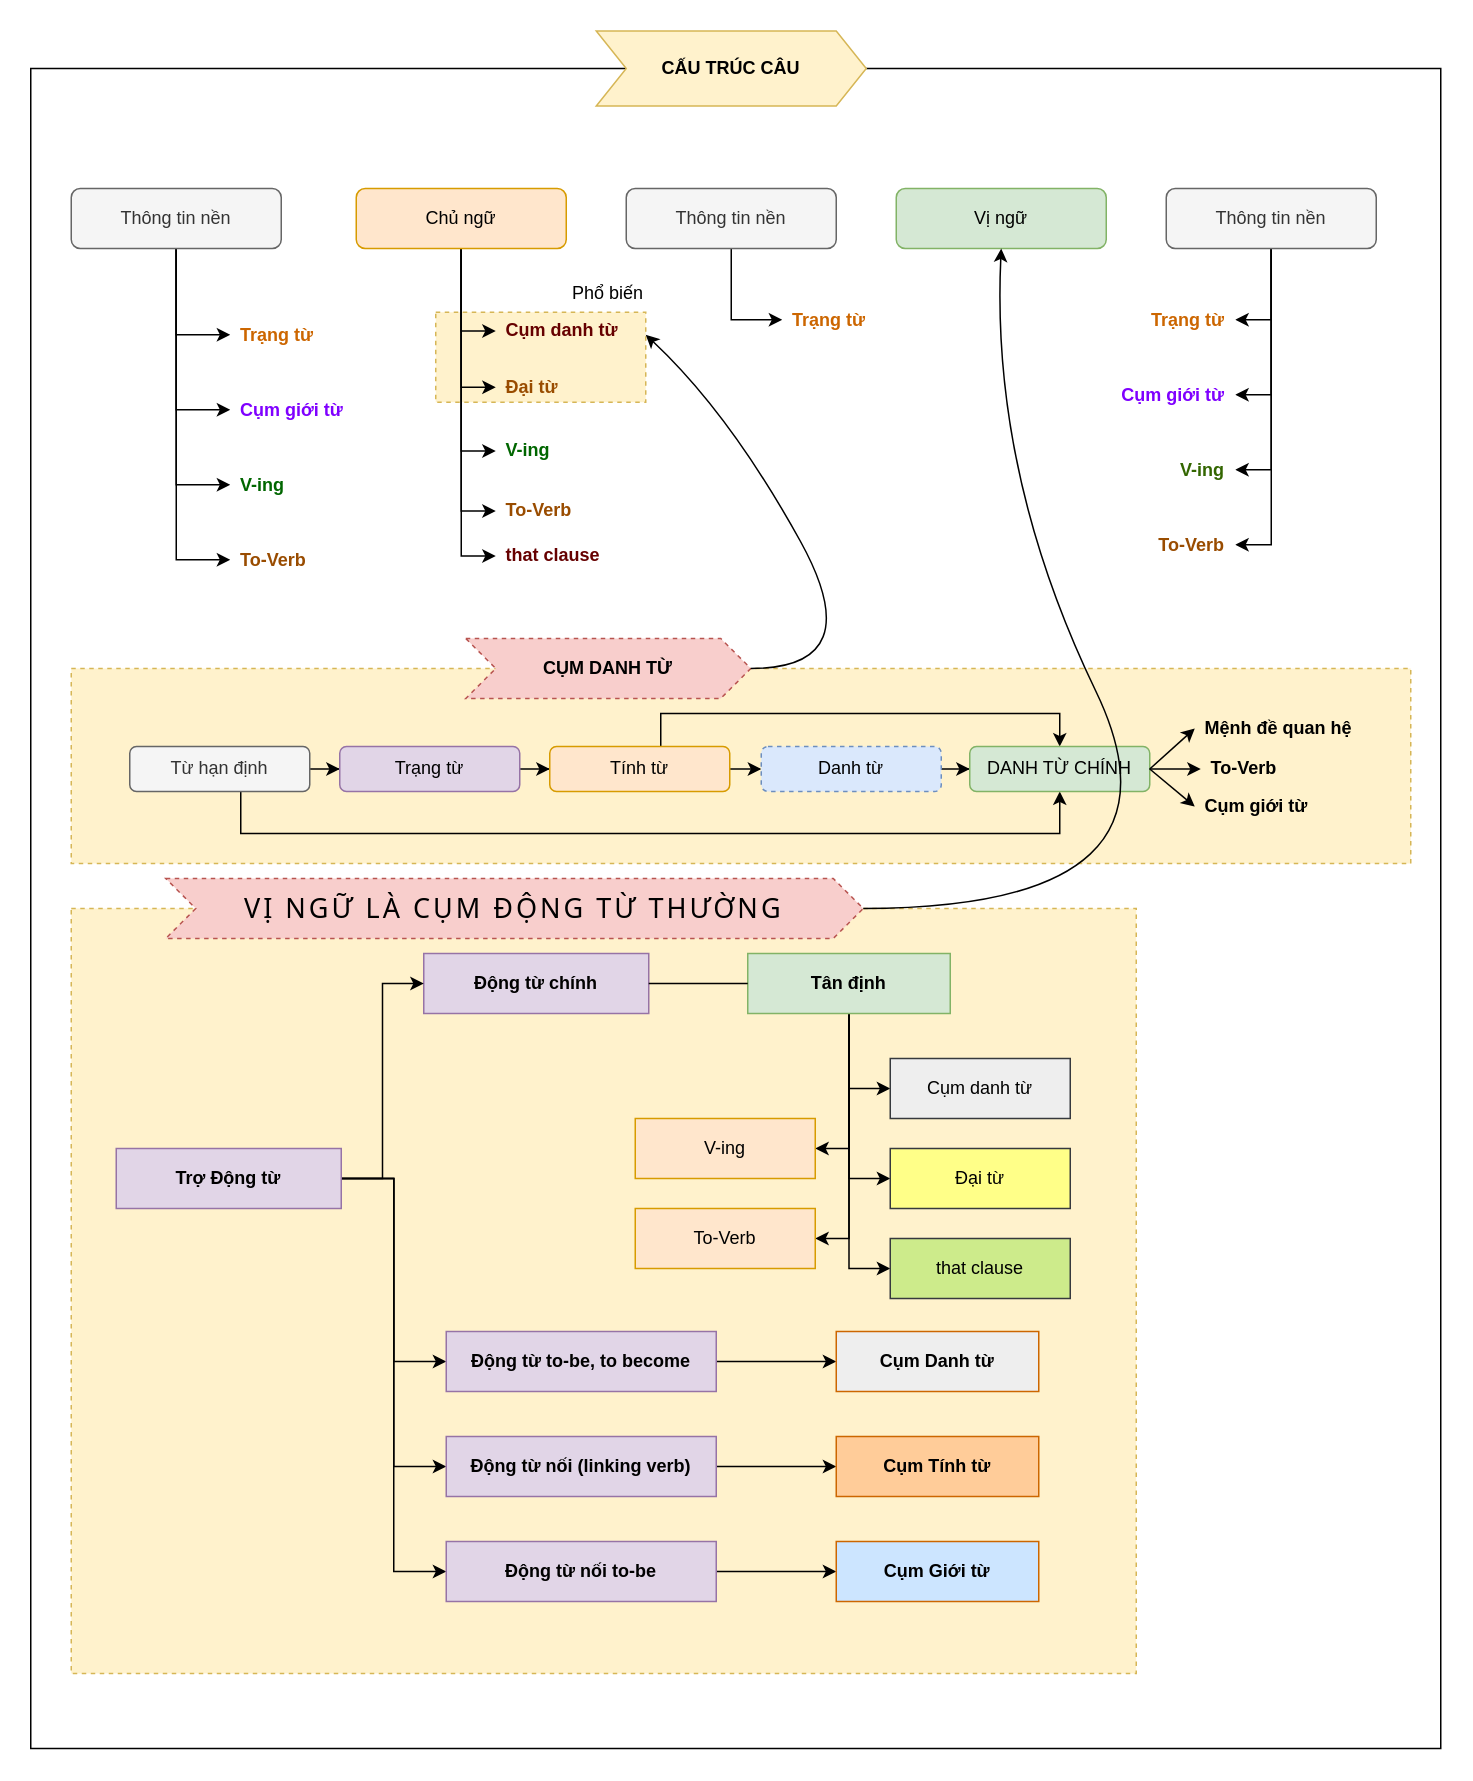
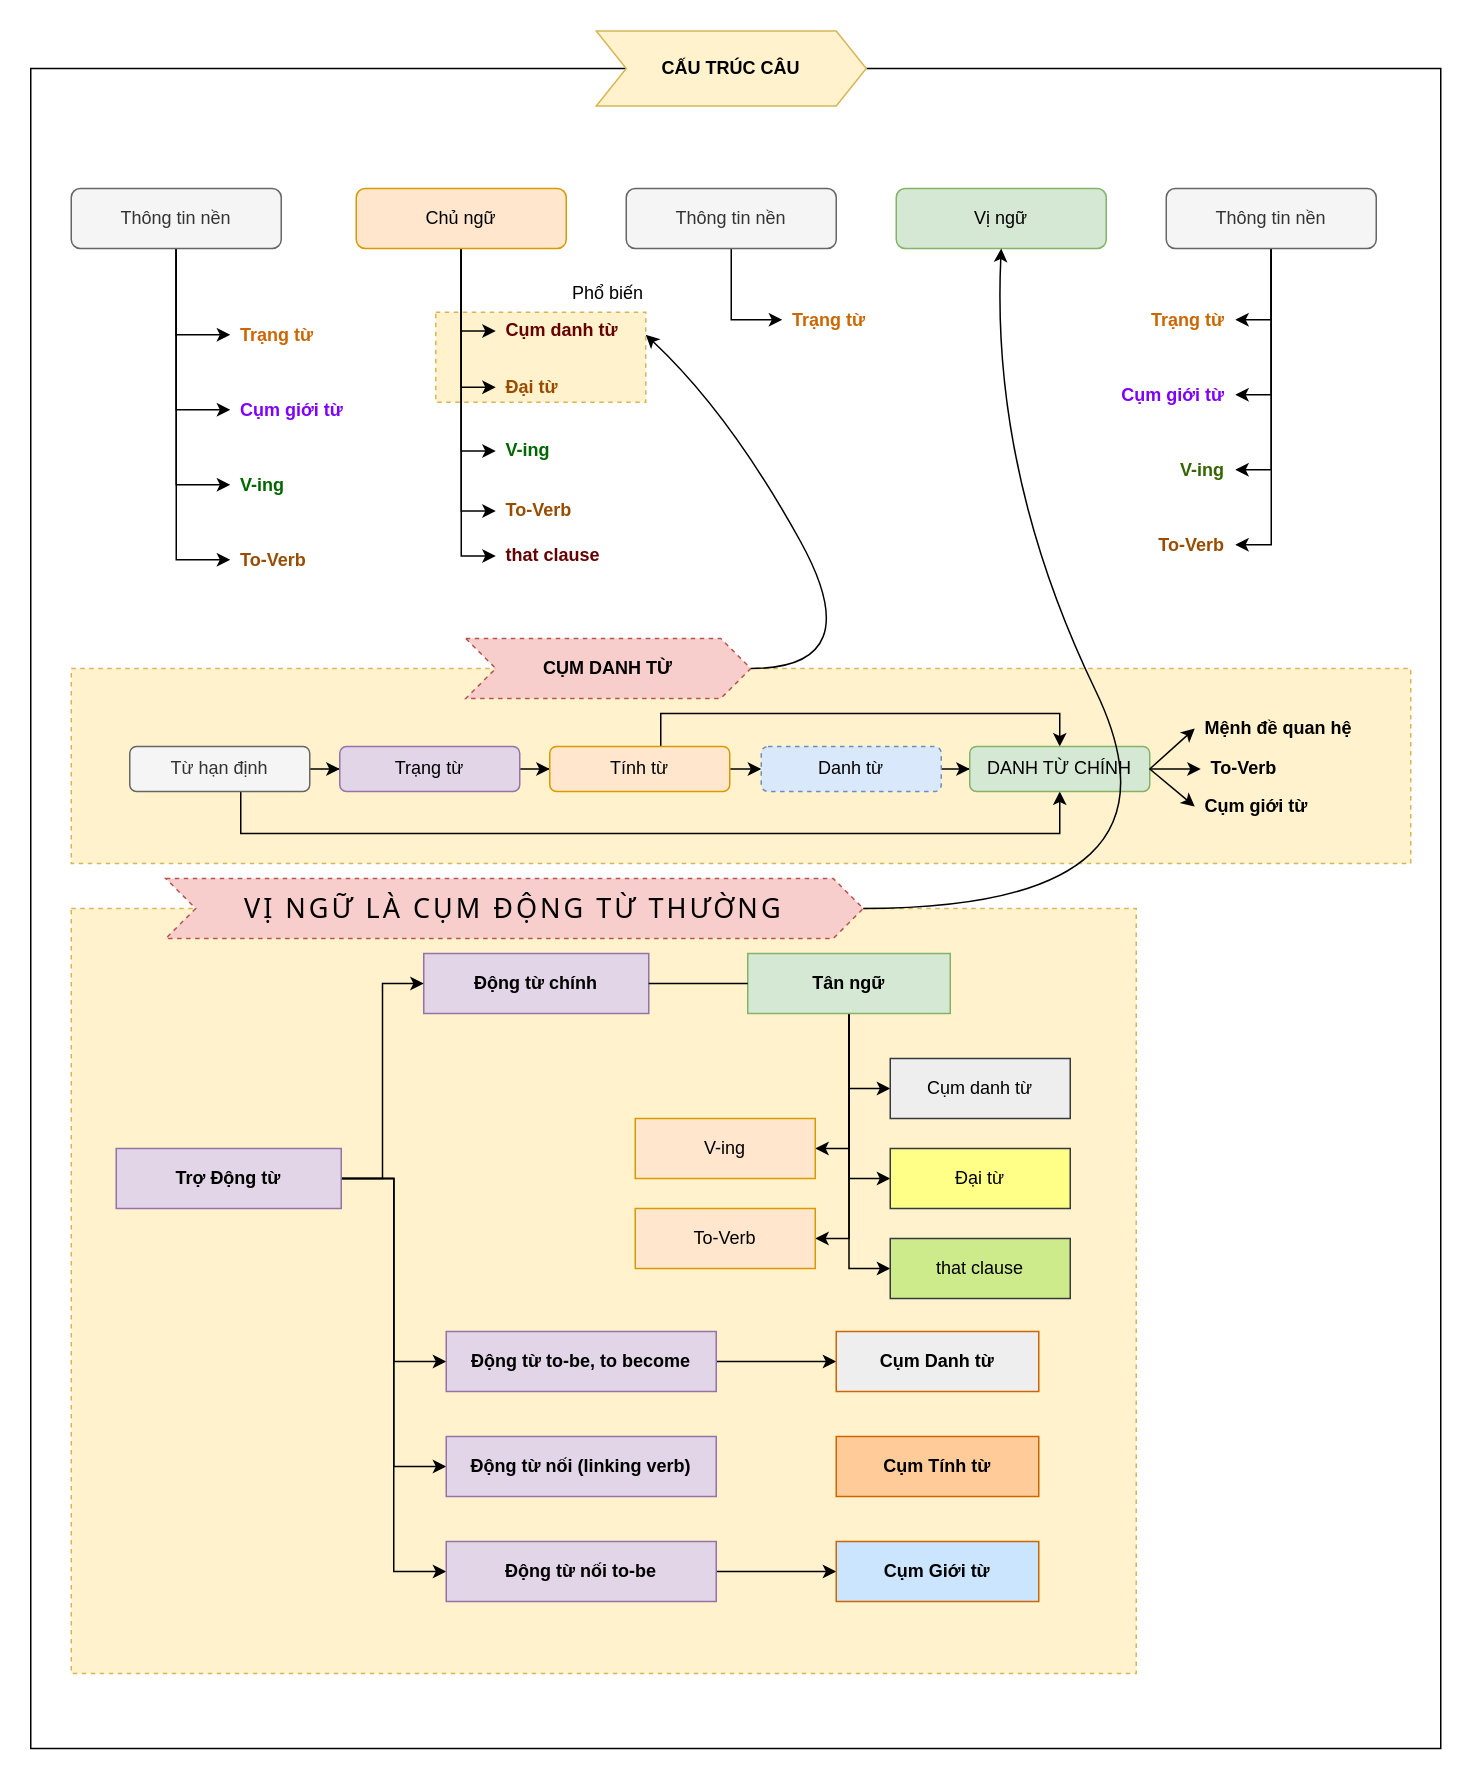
- <mxCell id="66" value="Tân định" style="rounded=0;whiteSpace=wrap;html=1;fillColor=#d5e8d4;strokeColor=#82b366;fontStyle=1" vertex="1" parent="1"><mxGeometry x="498" y="635" width="135" height="40" as="geometry" /></mxCell>
+ <mxCell id="66" value="Tân ngữ" style="rounded=0;whiteSpace=wrap;html=1;fillColor=#d5e8d4;strokeColor=#82b366;fontStyle=1" vertex="1" parent="1"><mxGeometry x="498" y="635" width="135" height="40" as="geometry" /></mxCell>
- <mxCell id="81" style="edgeStyle=orthogonalEdgeStyle;rounded=0;orthogonalLoop=1;jettySize=auto;html=1;entryX=0;entryY=0.5;entryDx=0;entryDy=0;" edge="1" parent="1" source="82" target="83"><mxGeometry relative="1" as="geometry" /></mxCell>
